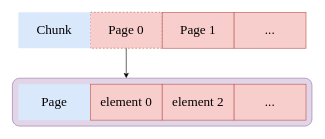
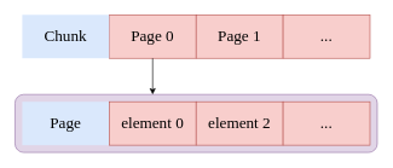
- <mxCell id="3" value="Page 0" style="rounded=0;whiteSpace=wrap;html=1;fontSize=22;fontFamily=Comic Sans MS;fillColor=#f8cecc;strokeColor=#b85450;dashed=1;" vertex="1" parent="1"><mxGeometry x="150" y="20" width="120" height="60" as="geometry" /></mxCell>
+ <mxCell id="3" value="Page 0" style="rounded=0;whiteSpace=wrap;html=1;fontSize=22;fontFamily=Comic Sans MS;fillColor=#f8cecc;strokeColor=#b85450;" vertex="1" parent="1"><mxGeometry x="150" y="20" width="120" height="60" as="geometry" /></mxCell>
